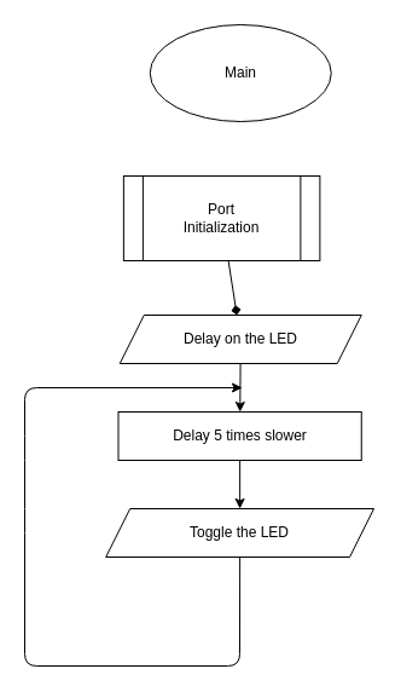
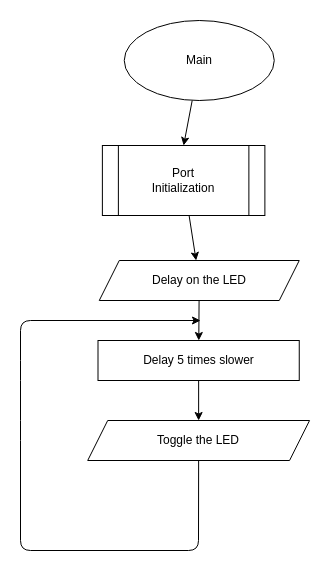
+ <mxCell id="2" value="" style="edgeStyle=none;html=1;entryX=0.5;entryY=0;entryDx=0;entryDy=0;" edge="1" parent="1" source="3" target="5"><mxGeometry relative="1" as="geometry" /></mxCell>
- <mxCell id="4" value="" style="edgeStyle=none;html=1;endArrow=diamond;" edge="1" parent="1" source="5" target="7"><mxGeometry relative="1" as="geometry" /></mxCell>
+ <mxCell id="4" value="" style="edgeStyle=none;html=1;" edge="1" parent="1" source="5" target="7"><mxGeometry relative="1" as="geometry" /></mxCell>
